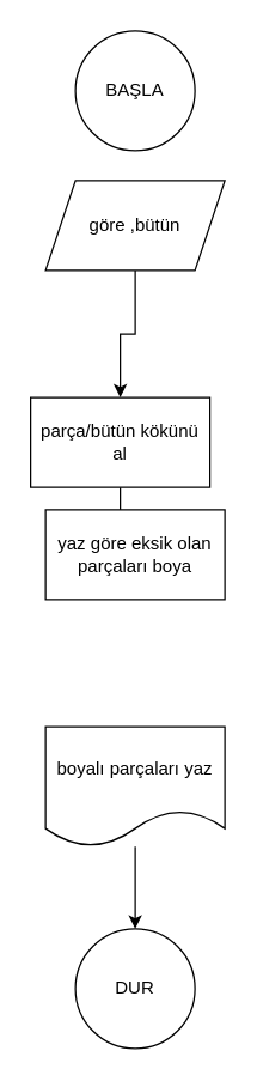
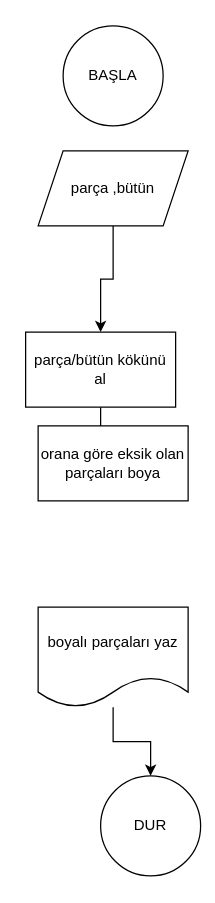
- <mxCell id="5" value="göre ,bütün" style="shape=parallelogram;perimeter=parallelogramPerimeter;whiteSpace=wrap;html=1;fixedSize=1;" vertex="1" parent="1"><mxGeometry x="30" y="120" width="120" height="60" as="geometry" /></mxCell>
+ <mxCell id="5" value="parça ,bütün" style="shape=parallelogram;perimeter=parallelogramPerimeter;whiteSpace=wrap;html=1;fixedSize=1;" vertex="1" parent="1"><mxGeometry x="30" y="120" width="120" height="60" as="geometry" /></mxCell>
- <mxCell id="8" value="yaz göre eksik olan parçaları boya" style="whiteSpace=wrap;html=1;" vertex="1" parent="1"><mxGeometry x="30" y="340" width="120" height="60" as="geometry" /></mxCell>
+ <mxCell id="8" value="orana göre eksik olan parçaları boya" style="whiteSpace=wrap;html=1;" vertex="1" parent="1"><mxGeometry x="30" y="340" width="120" height="60" as="geometry" /></mxCell>
- <mxCell id="2" value="DUR" style="ellipse;whiteSpace=wrap;html=1;aspect=fixed;" vertex="1" parent="1"><mxGeometry x="50" y="620" width="80" height="80" as="geometry" /></mxCell>
+ <mxCell id="2" value="DUR" style="ellipse;whiteSpace=wrap;html=1;aspect=fixed;" vertex="1" parent="1"><mxGeometry x="80" y="620" width="80" height="80" as="geometry" /></mxCell>
